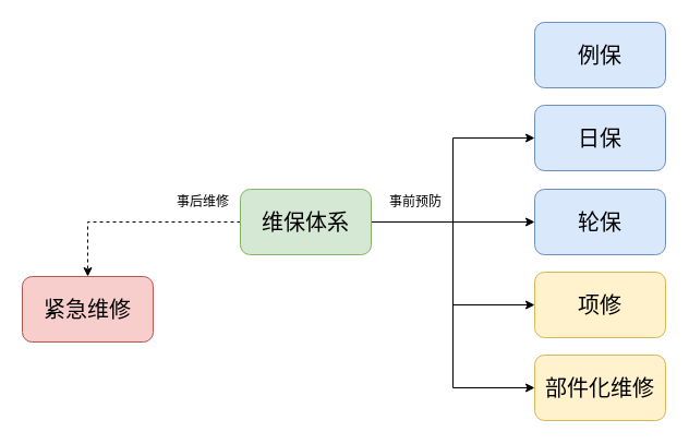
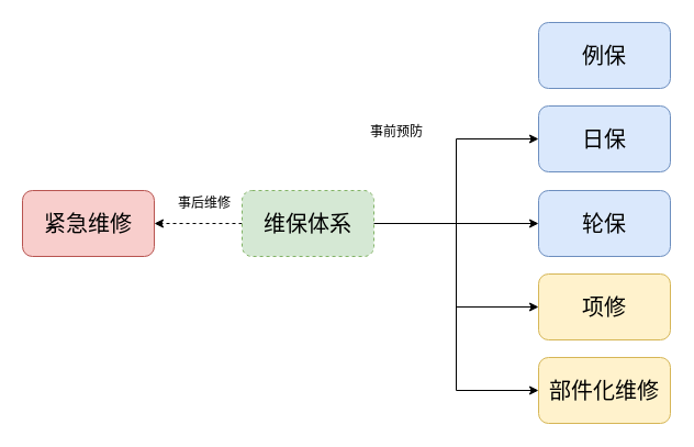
- <mxCell id="15" value="事前预防" style="text;html=1;align=center;verticalAlign=middle;whiteSpace=wrap;rounded=0;" vertex="1" parent="1"><mxGeometry x="351" y="170" width="60" height="30" as="geometry" /></mxCell>
+ <mxCell id="15" value="事前预防" style="text;html=1;align=center;verticalAlign=middle;whiteSpace=wrap;rounded=0;" vertex="1" parent="1"><mxGeometry x="331" y="105" width="60" height="30" as="geometry" /></mxCell>
- <mxCell id="7" value="维保体系" style="rounded=1;whiteSpace=wrap;html=1;fillColor=#d5e8d4;strokeColor=#82b366;fontSize=20;" parent="1" vertex="1"><mxGeometry x="220" y="173" width="120" height="60" as="geometry" /></mxCell>
+ <mxCell id="7" value="维保体系" style="rounded=1;whiteSpace=wrap;html=1;fillColor=#d5e8d4;strokeColor=#82b366;fontSize=20;dashed=1;" parent="1" vertex="1"><mxGeometry x="220" y="173" width="120" height="60" as="geometry" /></mxCell>
- <mxCell id="13" value="紧急维修" style="whiteSpace=wrap;html=1;fontSize=20;fillColor=#f8cecc;strokeColor=#b85450;rounded=1;" vertex="1" parent="1"><mxGeometry x="20" y="253" width="120" height="60" as="geometry" /></mxCell>
+ <mxCell id="13" value="紧急维修" style="whiteSpace=wrap;html=1;fontSize=20;fillColor=#f8cecc;strokeColor=#b85450;rounded=1;" vertex="1" parent="1"><mxGeometry x="20" y="173" width="120" height="60" as="geometry" /></mxCell>
